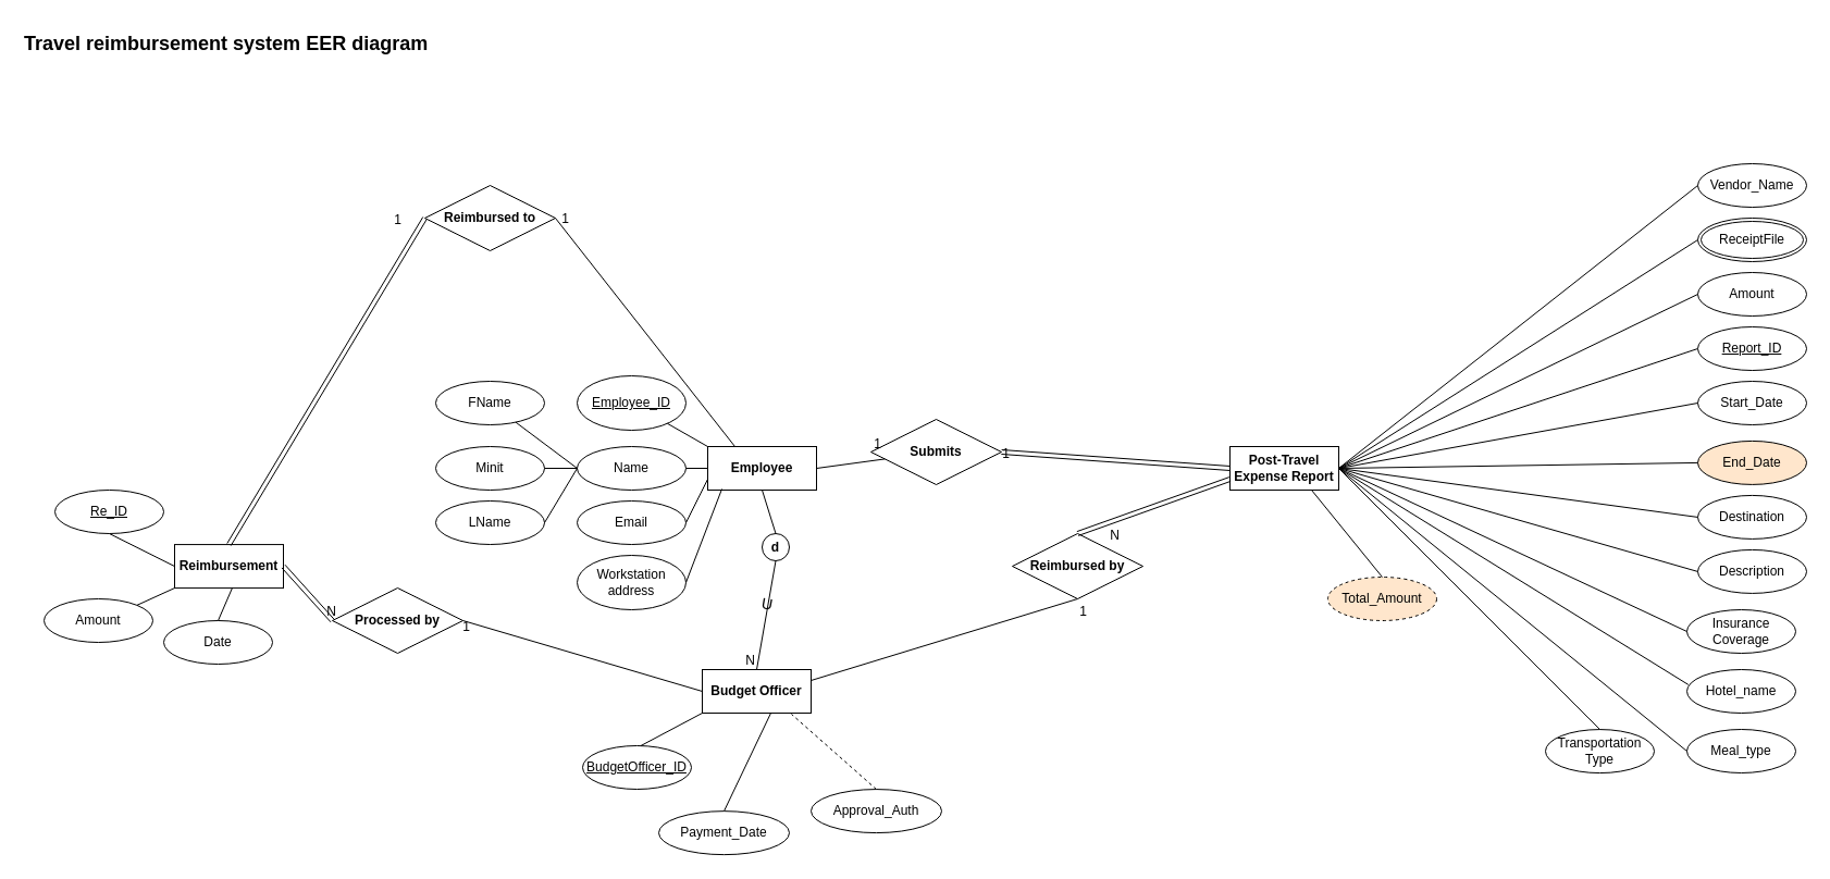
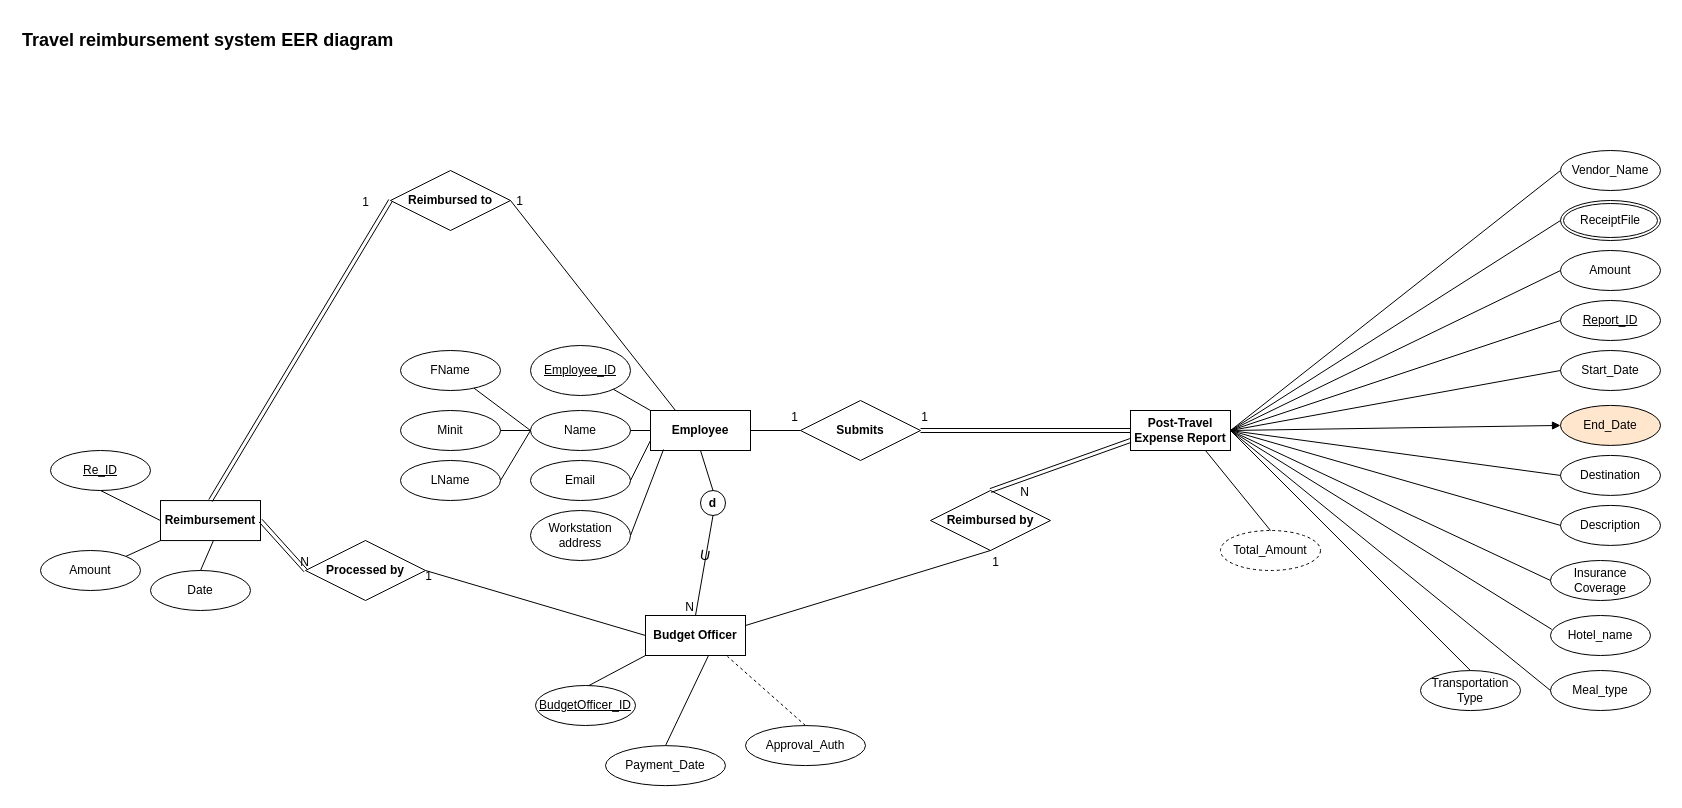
- <mxCell id="5" value="&lt;b&gt;Submits&lt;/b&gt;" style="shape=rhombus;perimeter=rhombusPerimeter;whiteSpace=wrap;html=1;align=center;" vertex="1" parent="1"><mxGeometry x="800" y="385" width="120" height="60" as="geometry" /></mxCell>
+ <mxCell id="5" value="&lt;b&gt;Submits&lt;/b&gt;" style="shape=rhombus;perimeter=rhombusPerimeter;whiteSpace=wrap;html=1;align=center;" vertex="1" parent="1"><mxGeometry x="800" y="400" width="120" height="60" as="geometry" /></mxCell>
- <mxCell id="27" value="" style="endArrow=none;html=1;rounded=0;exitX=1;exitY=0.5;exitDx=0;exitDy=0;entryX=0;entryY=0.5;entryDx=0;entryDy=0;" edge="1" parent="1" source="4" target="23"><mxGeometry relative="1" as="geometry"><mxPoint x="1120" y="519.5" as="sourcePoint" /><mxPoint x="1280" y="519.5" as="targetPoint" /></mxGeometry></mxCell>
+ <mxCell id="27" value="" style="endArrow=block;html=1;rounded=0;exitX=1;exitY=0.5;exitDx=0;exitDy=0;entryX=0;entryY=0.5;entryDx=0;entryDy=0;" edge="1" parent="1" source="4" target="23"><mxGeometry relative="1" as="geometry"><mxPoint x="1120" y="519.5" as="sourcePoint" /><mxPoint x="1280" y="519.5" as="targetPoint" /></mxGeometry></mxCell>
- <mxCell id="44" value="Total_Amount" style="ellipse;whiteSpace=wrap;html=1;align=center;dashed=1;fillColor=#ffe6cc;" vertex="1" parent="1"><mxGeometry x="1220" y="530" width="100" height="40" as="geometry" /></mxCell>
+ <mxCell id="44" value="Total_Amount" style="ellipse;whiteSpace=wrap;html=1;align=center;dashed=1;" vertex="1" parent="1"><mxGeometry x="1220" y="530" width="100" height="40" as="geometry" /></mxCell>
